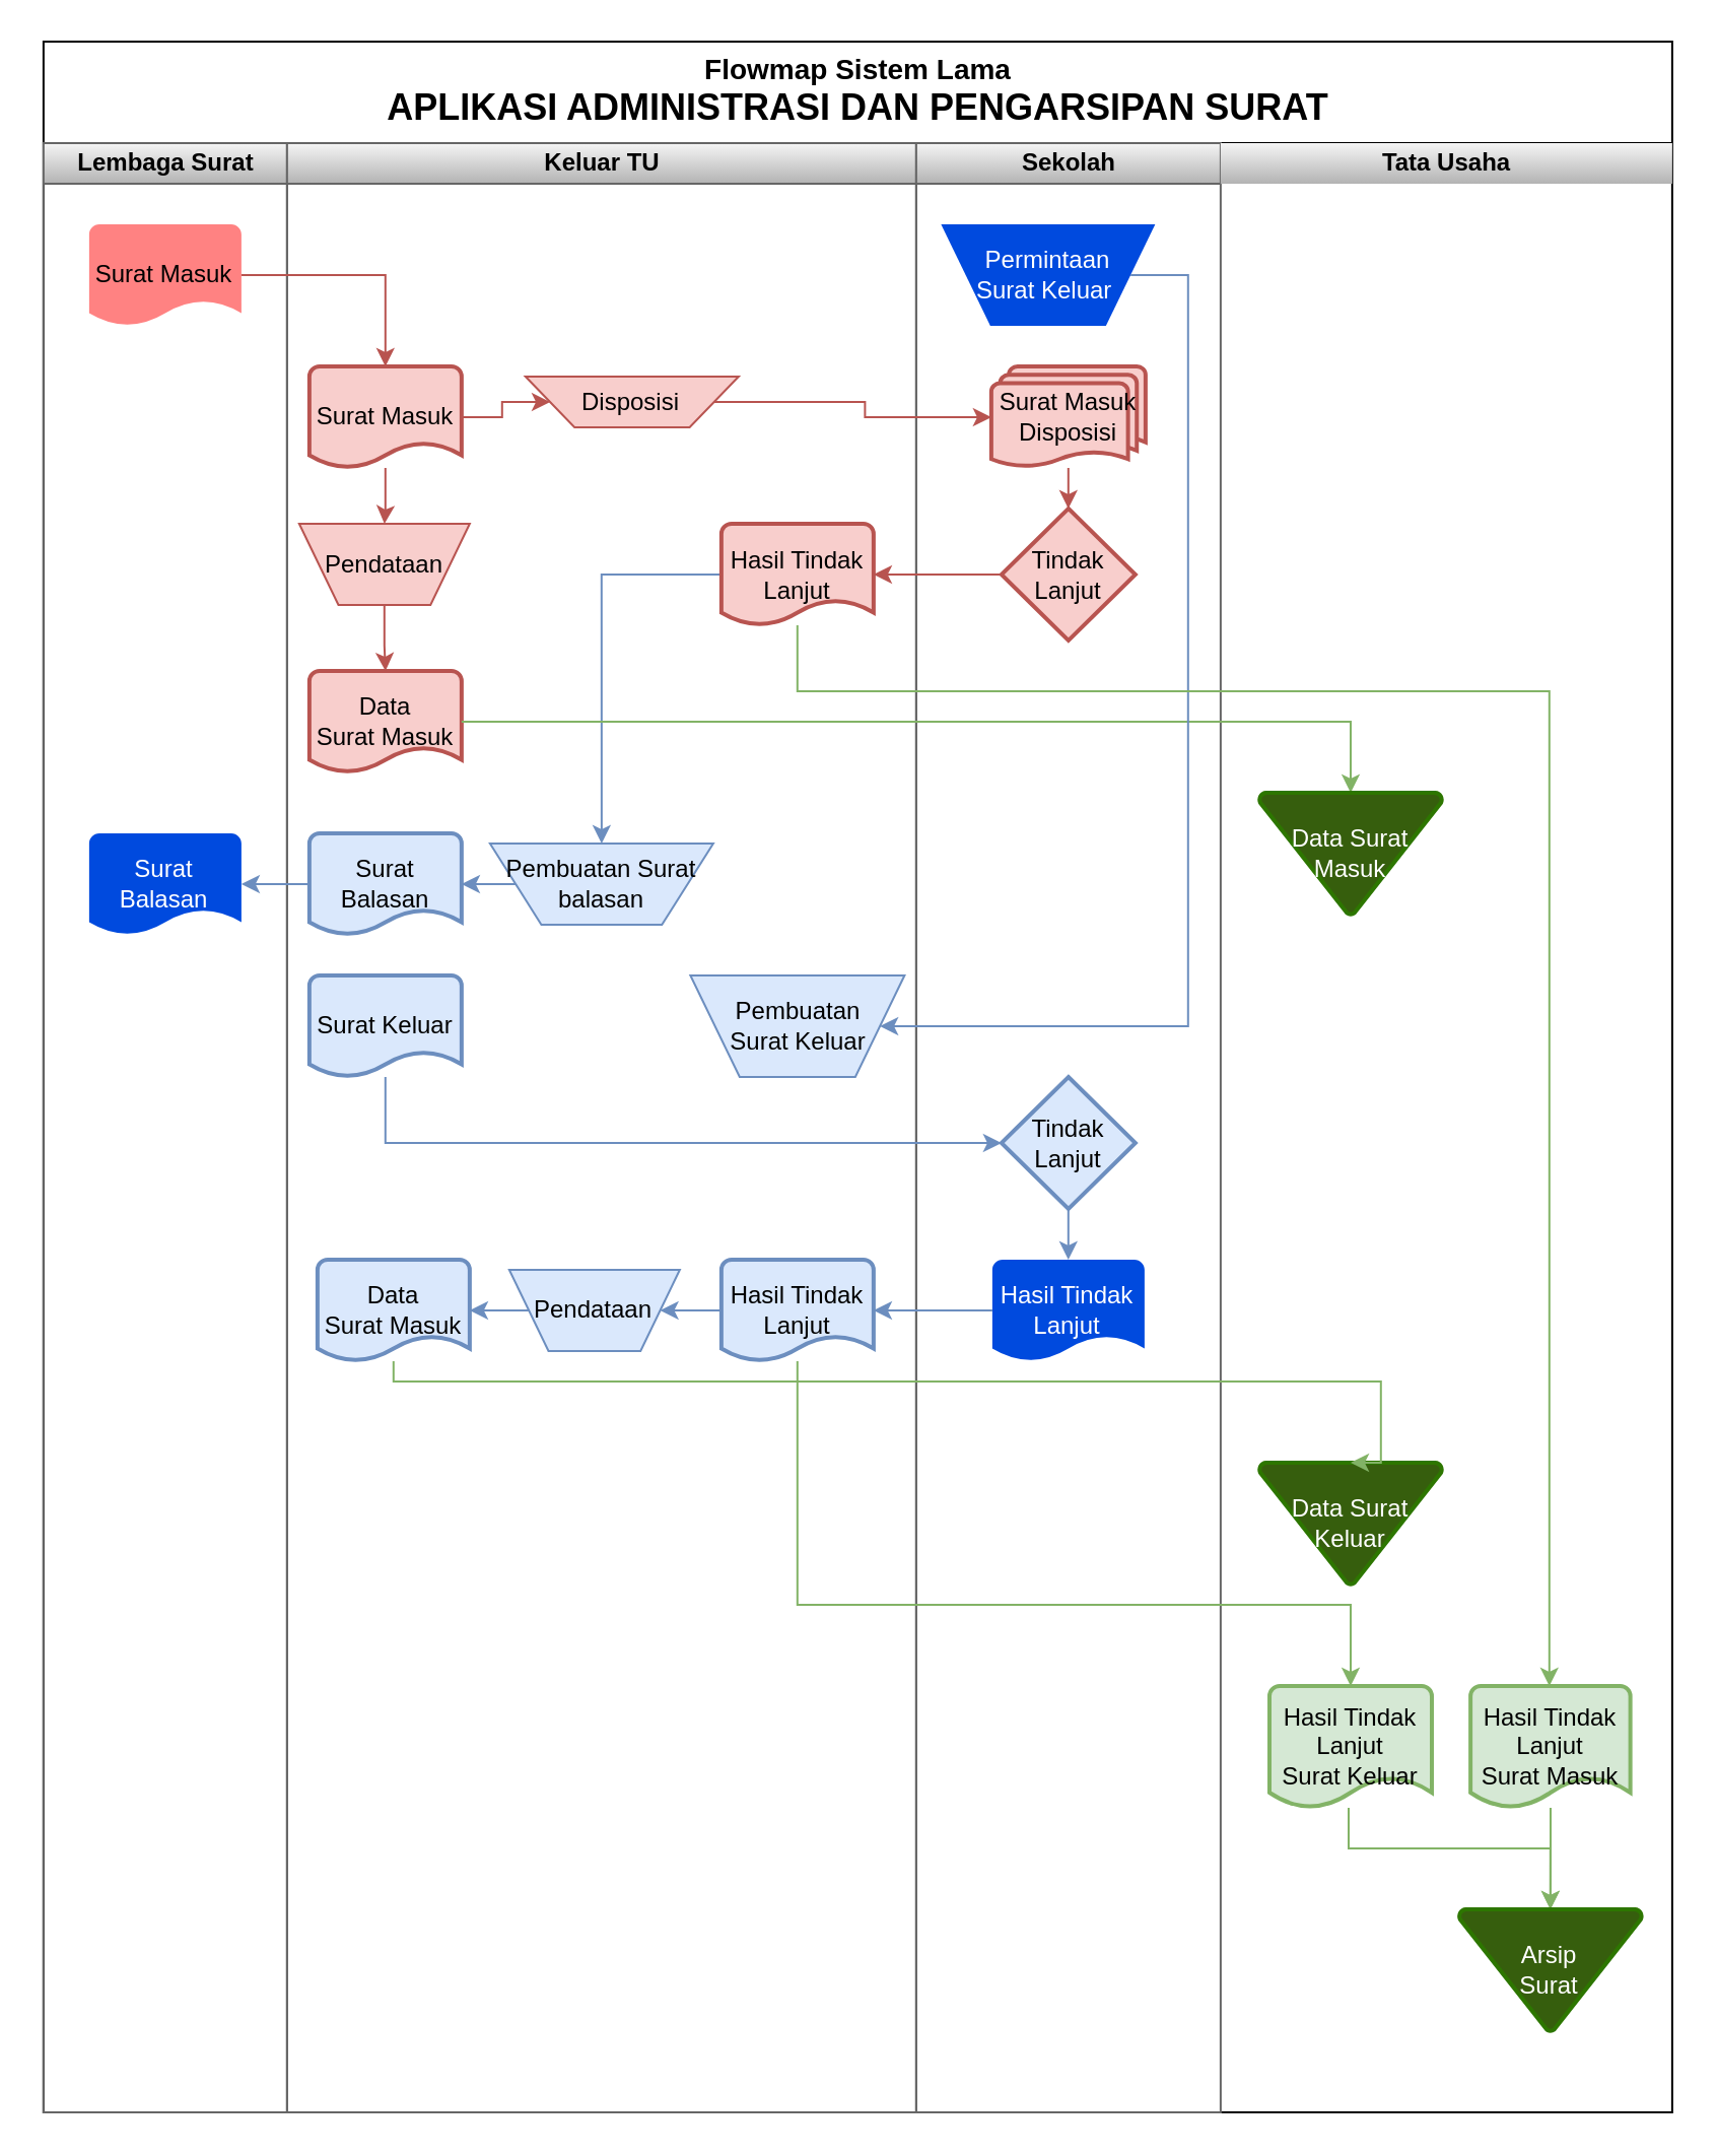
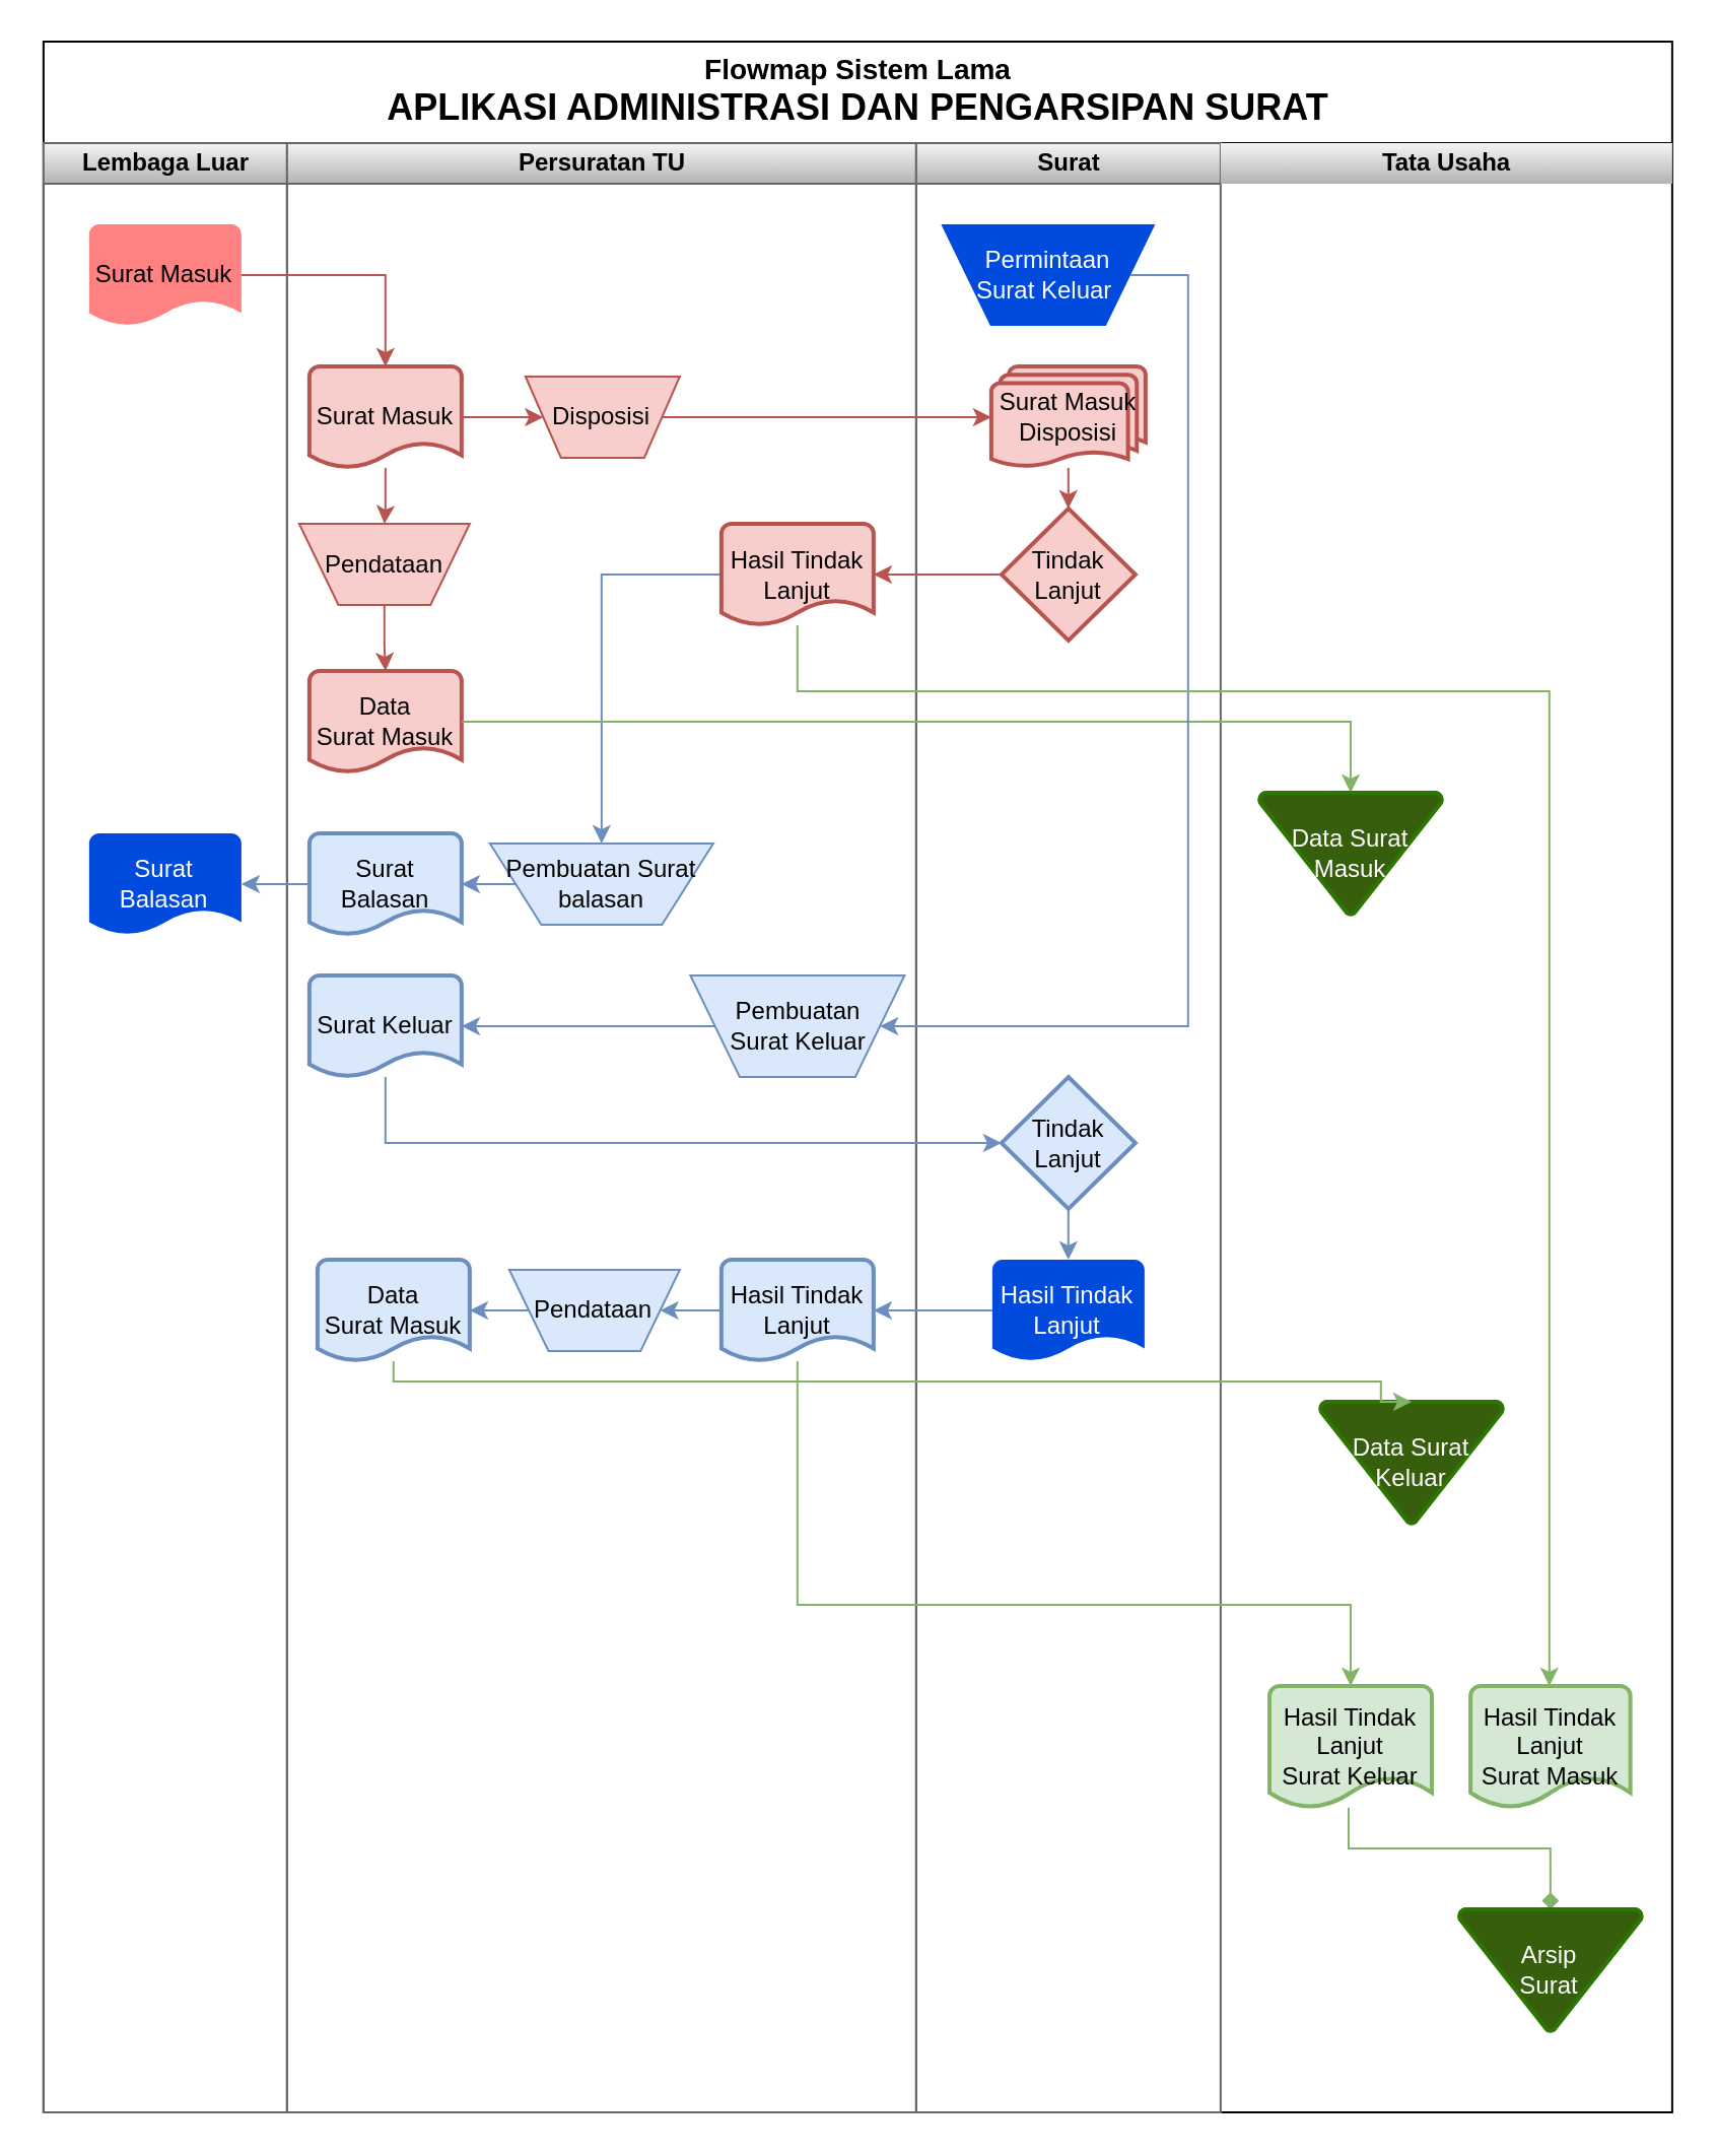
- <mxCell id="3" value="Lembaga Surat" style="swimlane;startSize=20;html=1;fillColor=#f5f5f5;gradientColor=#b3b3b3;strokeColor=#666666;" vertex="1" parent="2"><mxGeometry y="50" width="120" height="970" as="geometry" /></mxCell>
+ <mxCell id="3" value="Lembaga Luar" style="swimlane;startSize=20;html=1;fillColor=#f5f5f5;gradientColor=#b3b3b3;strokeColor=#666666;" vertex="1" parent="2"><mxGeometry y="50" width="120" height="970" as="geometry" /></mxCell>
- <mxCell id="6" value="Keluar TU" style="swimlane;startSize=20;html=1;fillColor=#f5f5f5;gradientColor=#b3b3b3;strokeColor=#666666;" vertex="1" parent="2"><mxGeometry x="120" y="50" width="310" height="970" as="geometry" /></mxCell>
+ <mxCell id="6" value="Persuratan TU" style="swimlane;startSize=20;html=1;fillColor=#f5f5f5;gradientColor=#b3b3b3;strokeColor=#666666;" vertex="1" parent="2"><mxGeometry x="120" y="50" width="310" height="970" as="geometry" /></mxCell>
- <mxCell id="27" value="Sekolah" style="swimlane;startSize=20;html=1;fillColor=#f5f5f5;strokeColor=#666666;gradientColor=#b3b3b3;" vertex="1" parent="2"><mxGeometry x="430" y="50" width="150" height="970" as="geometry" /></mxCell>
+ <mxCell id="27" value="Surat" style="swimlane;startSize=20;html=1;fillColor=#f5f5f5;strokeColor=#666666;gradientColor=#b3b3b3;" vertex="1" parent="2"><mxGeometry x="430" y="50" width="150" height="970" as="geometry" /></mxCell>
- <mxCell id="10" value="Disposisi" style="verticalLabelPosition=middle;verticalAlign=middle;html=1;shape=trapezoid;perimeter=trapezoidPerimeter;whiteSpace=wrap;size=0.23;arcSize=10;flipV=1;labelPosition=center;align=center;fillColor=#f8cecc;strokeColor=#b85450;" vertex="1" parent="6"><mxGeometry x="117.5" y="115" width="105" height="25" as="geometry" /></mxCell>
+ <mxCell id="10" value="Disposisi" style="verticalLabelPosition=middle;verticalAlign=middle;html=1;shape=trapezoid;perimeter=trapezoidPerimeter;whiteSpace=wrap;size=0.23;arcSize=10;flipV=1;labelPosition=center;align=center;fillColor=#f8cecc;strokeColor=#b85450;" vertex="1" parent="6"><mxGeometry x="117.5" y="115" width="76" height="40" as="geometry" /></mxCell>
+ <mxCell id="19" style="edgeStyle=orthogonalEdgeStyle;rounded=0;orthogonalLoop=1;jettySize=auto;html=1;fillColor=#dae8fc;strokeColor=#6c8ebf;" edge="1" parent="6" source="20" target="21"><mxGeometry relative="1" as="geometry" /></mxCell>
- <mxCell id="44" value="Data Surat Keluar" style="strokeWidth=2;html=1;shape=mxgraph.flowchart.merge_or_storage;whiteSpace=wrap;fillColor=#365E0D;strokeColor=#2D7600;fontColor=#ffffff;fontStyle=0" vertex="1" parent="42"><mxGeometry x="19.06" y="650" width="90" height="60" as="geometry" /></mxCell>
+ <mxCell id="44" value="Data Surat Keluar" style="strokeWidth=2;html=1;shape=mxgraph.flowchart.merge_or_storage;whiteSpace=wrap;fillColor=#365E0D;strokeColor=#2D7600;fontColor=#ffffff;fontStyle=0" vertex="1" parent="42"><mxGeometry x="49.06" y="620" width="90" height="60" as="geometry" /></mxCell>
- <mxCell id="48" style="edgeStyle=orthogonalEdgeStyle;rounded=0;orthogonalLoop=1;jettySize=auto;html=1;fillColor=#d5e8d4;strokeColor=#82b366;" edge="1" parent="42" source="46" target="49"><mxGeometry relative="1" as="geometry" /></mxCell>
- <mxCell id="47" style="edgeStyle=orthogonalEdgeStyle;rounded=0;orthogonalLoop=1;jettySize=auto;html=1;entryX=0.5;entryY=0;entryDx=0;entryDy=0;entryPerimeter=0;fillColor=#d5e8d4;strokeColor=#82b366;" edge="1" parent="42" source="45" target="49"><mxGeometry relative="1" as="geometry"><Array as="points"><mxPoint x="63.06" y="840" /><mxPoint x="162.06" y="840" /></Array></mxGeometry></mxCell>
+ <mxCell id="47" style="edgeStyle=orthogonalEdgeStyle;rounded=0;orthogonalLoop=1;jettySize=auto;html=1;entryX=0.5;entryY=0;entryDx=0;entryDy=0;entryPerimeter=0;fillColor=#d5e8d4;strokeColor=#82b366;endArrow=diamond;" edge="1" parent="42" source="45" target="49"><mxGeometry relative="1" as="geometry"><Array as="points"><mxPoint x="63.06" y="840" /><mxPoint x="162.06" y="840" /></Array></mxGeometry></mxCell>
